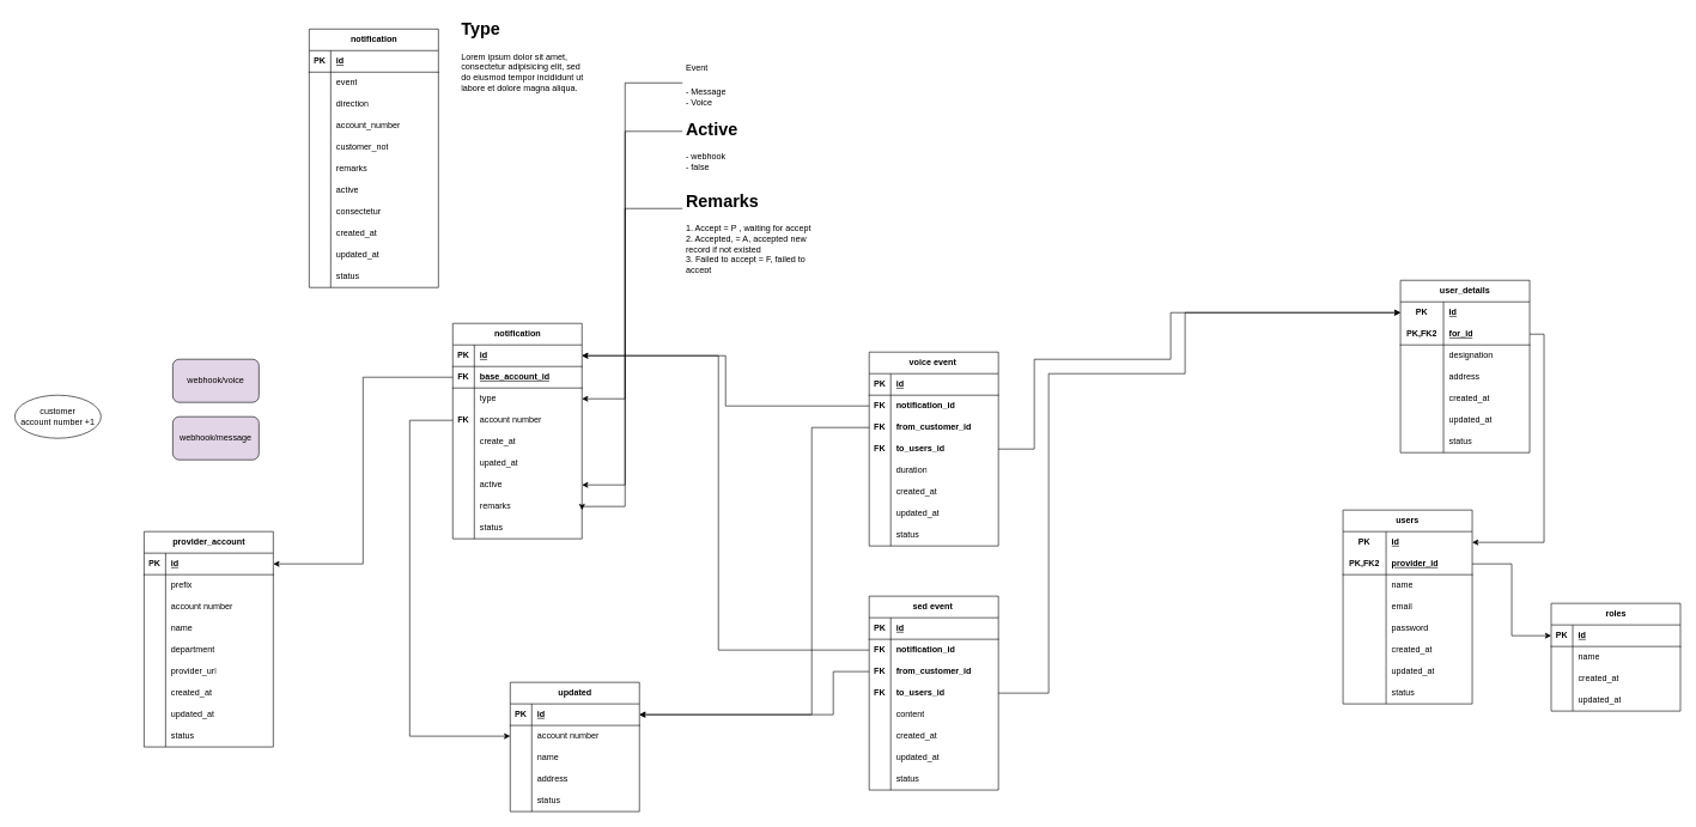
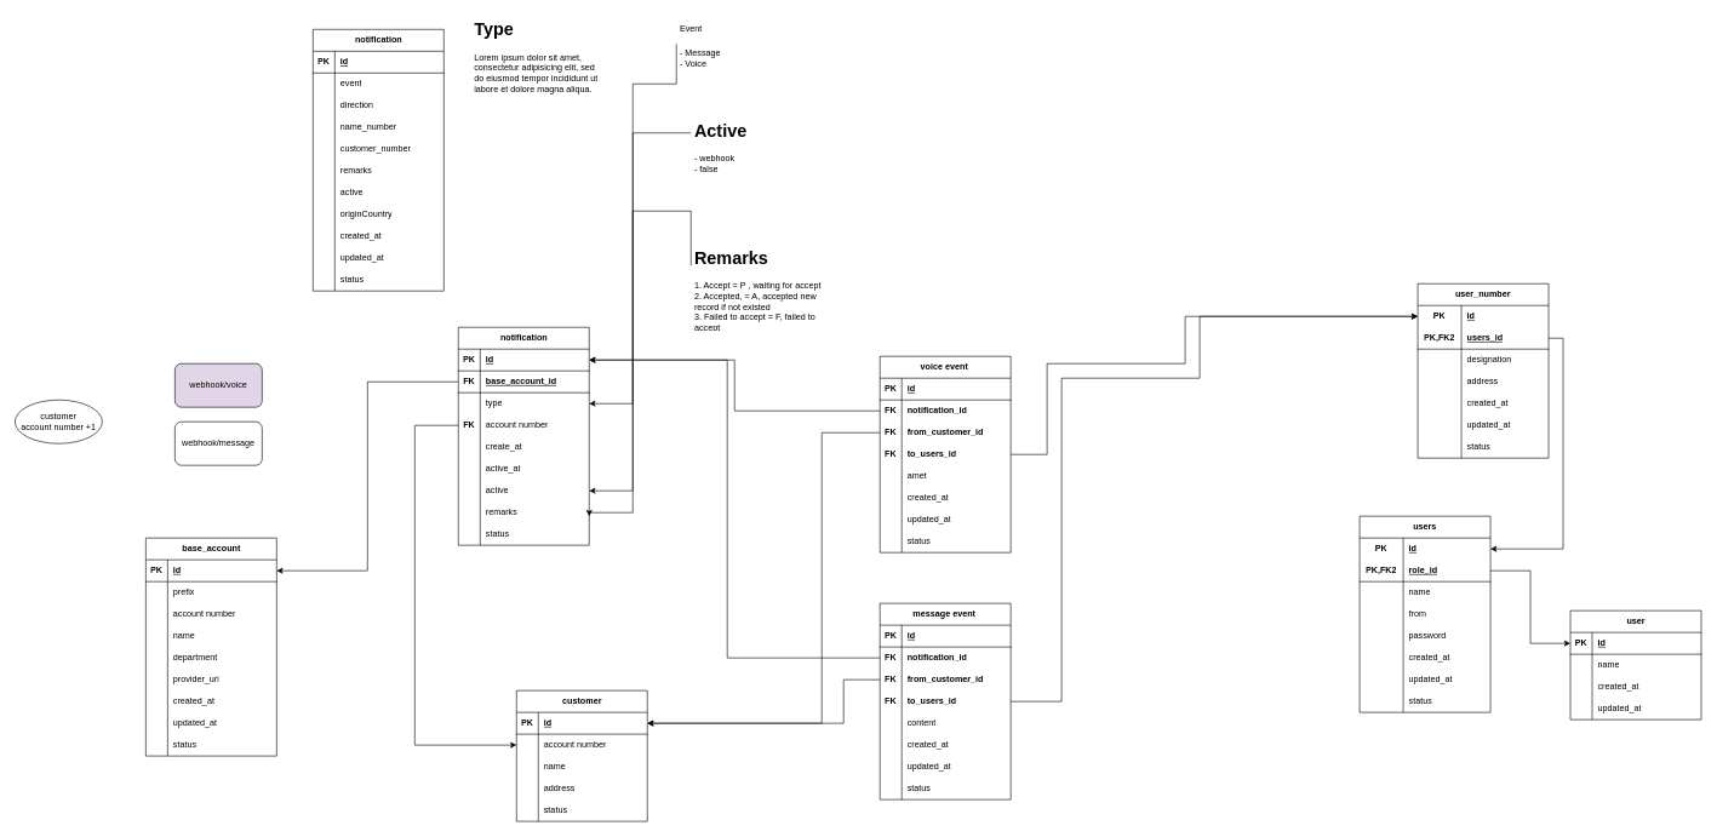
- <mxCell id="237" value="&lt;h1 style=&quot;margin-top: 0px;&quot;&gt;Type&lt;/h1&gt;&lt;p&gt;Lorem ipsum dolor sit amet, consectetur adipisicing elit, sed do eiusmod tempor incididunt ut labore et dolore magna aliqua.&lt;/p&gt;" style="text;html=1;whiteSpace=wrap;overflow=hidden;rounded=0;" vertex="1" parent="1"><mxGeometry x="640" y="20" width="180" height="120" as="geometry" /></mxCell>
+ <mxCell id="237" value="&lt;h1 style=&quot;margin-top: 0px;&quot;&gt;Type&lt;/h1&gt;&lt;p&gt;Lorem ipsum dolor sit amet, consectetur adipisicing elit, sed do eiusmod tempor incididunt ut labore et dolore magna aliqua.&lt;/p&gt;" style="text;html=1;whiteSpace=wrap;overflow=hidden;rounded=0;" vertex="1" parent="1"><mxGeometry x="650" y="20" width="180" height="120" as="geometry" /></mxCell>
- <mxCell id="165" value="&lt;h1&gt;&lt;span style=&quot;font-size: 12px; font-weight: 400;&quot;&gt;Event&lt;/span&gt;&lt;/h1&gt;&lt;p&gt;- Message&lt;br&gt;- Voice&lt;/p&gt;" style="text;html=1;spacing=5;spacingTop=-20;whiteSpace=wrap;overflow=hidden;rounded=0;" parent="1" vertex="1"><mxGeometry x="950" y="70" width="190" height="90" as="geometry" /></mxCell>
+ <mxCell id="165" value="&lt;h1&gt;&lt;span style=&quot;font-size: 12px; font-weight: 400;&quot;&gt;Event&lt;/span&gt;&lt;/h1&gt;&lt;p&gt;- Message&lt;br&gt;- Voice&lt;/p&gt;" style="text;html=1;spacing=5;spacingTop=-20;whiteSpace=wrap;overflow=hidden;rounded=0;" parent="1" vertex="1"><mxGeometry x="930" y="15" width="190" height="90" as="geometry" /></mxCell>
- <mxCell id="215" value="account_number" style="shape=partialRectangle;connectable=0;fillColor=none;top=0;left=0;bottom=0;right=0;align=left;spacingLeft=6;overflow=hidden;whiteSpace=wrap;html=1;" parent="213" vertex="1"><mxGeometry x="30" width="150" height="30" as="geometry"><mxRectangle width="150" height="30" as="alternateBounds" /></mxGeometry></mxCell>
+ <mxCell id="215" value="name_number" style="shape=partialRectangle;connectable=0;fillColor=none;top=0;left=0;bottom=0;right=0;align=left;spacingLeft=6;overflow=hidden;whiteSpace=wrap;html=1;" parent="213" vertex="1"><mxGeometry x="30" width="150" height="30" as="geometry"><mxRectangle width="150" height="30" as="alternateBounds" /></mxGeometry></mxCell>
- <mxCell id="218" value="customer_not" style="shape=partialRectangle;connectable=0;fillColor=none;top=0;left=0;bottom=0;right=0;align=left;spacingLeft=6;overflow=hidden;whiteSpace=wrap;html=1;" parent="216" vertex="1"><mxGeometry x="30" width="150" height="30" as="geometry"><mxRectangle width="150" height="30" as="alternateBounds" /></mxGeometry></mxCell>
+ <mxCell id="218" value="customer_number" style="shape=partialRectangle;connectable=0;fillColor=none;top=0;left=0;bottom=0;right=0;align=left;spacingLeft=6;overflow=hidden;whiteSpace=wrap;html=1;" parent="216" vertex="1"><mxGeometry x="30" width="150" height="30" as="geometry"><mxRectangle width="150" height="30" as="alternateBounds" /></mxGeometry></mxCell>
- <mxCell id="227" value="consectetur" style="shape=partialRectangle;connectable=0;fillColor=none;top=0;left=0;bottom=0;right=0;align=left;spacingLeft=6;overflow=hidden;whiteSpace=wrap;html=1;" vertex="1" parent="225"><mxGeometry x="30" width="150" height="30" as="geometry"><mxRectangle width="150" height="30" as="alternateBounds" /></mxGeometry></mxCell>
+ <mxCell id="227" value="originCountry" style="shape=partialRectangle;connectable=0;fillColor=none;top=0;left=0;bottom=0;right=0;align=left;spacingLeft=6;overflow=hidden;whiteSpace=wrap;html=1;" vertex="1" parent="225"><mxGeometry x="30" width="150" height="30" as="geometry"><mxRectangle width="150" height="30" as="alternateBounds" /></mxGeometry></mxCell>
- <mxCell id="170" value="&lt;h1&gt;Remarks&lt;/h1&gt;&lt;p&gt;1. Accept = P , waiting for accept&lt;br&gt;2. Accepted, = A, accepted new record if not existed&lt;br&gt;3. Failed to accept = F, failed to accept&lt;/p&gt;" style="text;html=1;spacing=5;spacingTop=-20;whiteSpace=wrap;overflow=hidden;rounded=0;" parent="1" vertex="1"><mxGeometry x="950" y="260" width="190" height="120" as="geometry" /></mxCell>
+ <mxCell id="170" value="&lt;h1&gt;Remarks&lt;/h1&gt;&lt;p&gt;1. Accept = P , waiting for accept&lt;br&gt;2. Accepted, = A, accepted new record if not existed&lt;br&gt;3. Failed to accept = F, failed to accept&lt;/p&gt;" style="text;html=1;spacing=5;spacingTop=-20;whiteSpace=wrap;overflow=hidden;rounded=0;" parent="1" vertex="1"><mxGeometry x="950" y="335" width="190" height="120" as="geometry" /></mxCell>
- <mxCell id="74" value="user_details" style="shape=table;startSize=30;container=1;collapsible=1;childLayout=tableLayout;fixedRows=1;rowLines=0;fontStyle=1;align=center;resizeLast=1;html=1;whiteSpace=wrap;" parent="1" vertex="1"><mxGeometry x="1950" y="390" width="180" height="240" as="geometry" /></mxCell>
+ <mxCell id="74" value="user_number" style="shape=table;startSize=30;container=1;collapsible=1;childLayout=tableLayout;fixedRows=1;rowLines=0;fontStyle=1;align=center;resizeLast=1;html=1;whiteSpace=wrap;" parent="1" vertex="1"><mxGeometry x="1950" y="390" width="180" height="240" as="geometry" /></mxCell>
- <mxCell id="80" value="for_id" style="shape=partialRectangle;connectable=0;fillColor=none;top=0;left=0;bottom=0;right=0;align=left;spacingLeft=6;fontStyle=5;overflow=hidden;html=1;whiteSpace=wrap;" parent="78" vertex="1"><mxGeometry x="60" width="120" height="30" as="geometry"><mxRectangle width="120" height="30" as="alternateBounds" /></mxGeometry></mxCell>
+ <mxCell id="80" value="users_id" style="shape=partialRectangle;connectable=0;fillColor=none;top=0;left=0;bottom=0;right=0;align=left;spacingLeft=6;fontStyle=5;overflow=hidden;html=1;whiteSpace=wrap;" parent="78" vertex="1"><mxGeometry x="60" width="120" height="30" as="geometry"><mxRectangle width="120" height="30" as="alternateBounds" /></mxGeometry></mxCell>
- <mxCell id="3" value="webhook/message" style="rounded=1;whiteSpace=wrap;html=1;fillColor=#e1d5e7;" parent="1" vertex="1"><mxGeometry x="240" y="580" width="120" height="60" as="geometry" /></mxCell>
+ <mxCell id="3" value="webhook/message" style="rounded=1;whiteSpace=wrap;html=1;" parent="1" vertex="1"><mxGeometry x="240" y="580" width="120" height="60" as="geometry" /></mxCell>
- <mxCell id="23" value="upated_at" style="shape=partialRectangle;connectable=0;fillColor=none;top=0;left=0;bottom=0;right=0;align=left;spacingLeft=6;overflow=hidden;whiteSpace=wrap;html=1;" parent="21" vertex="1"><mxGeometry x="30" width="150" height="30" as="geometry"><mxRectangle width="150" height="30" as="alternateBounds" /></mxGeometry></mxCell>
+ <mxCell id="23" value="active_at" style="shape=partialRectangle;connectable=0;fillColor=none;top=0;left=0;bottom=0;right=0;align=left;spacingLeft=6;overflow=hidden;whiteSpace=wrap;html=1;" parent="21" vertex="1"><mxGeometry x="30" width="150" height="30" as="geometry"><mxRectangle width="150" height="30" as="alternateBounds" /></mxGeometry></mxCell>
- <mxCell id="124" value="duration" style="shape=partialRectangle;connectable=0;fillColor=none;top=0;left=0;bottom=0;right=0;align=left;spacingLeft=6;overflow=hidden;whiteSpace=wrap;html=1;fontStyle=0" parent="122" vertex="1"><mxGeometry x="30" width="150" height="30" as="geometry"><mxRectangle width="150" height="30" as="alternateBounds" /></mxGeometry></mxCell>
+ <mxCell id="124" value="amet" style="shape=partialRectangle;connectable=0;fillColor=none;top=0;left=0;bottom=0;right=0;align=left;spacingLeft=6;overflow=hidden;whiteSpace=wrap;html=1;fontStyle=0" parent="122" vertex="1"><mxGeometry x="30" width="150" height="30" as="geometry"><mxRectangle width="150" height="30" as="alternateBounds" /></mxGeometry></mxCell>
- <mxCell id="172" value="provider_account" style="shape=table;startSize=30;container=1;collapsible=1;childLayout=tableLayout;fixedRows=1;rowLines=0;fontStyle=1;align=center;resizeLast=1;html=1;" parent="1" vertex="1"><mxGeometry x="200" y="740" width="180" height="300" as="geometry" /></mxCell>
+ <mxCell id="172" value="base_account" style="shape=table;startSize=30;container=1;collapsible=1;childLayout=tableLayout;fixedRows=1;rowLines=0;fontStyle=1;align=center;resizeLast=1;html=1;" parent="1" vertex="1"><mxGeometry x="200" y="740" width="180" height="300" as="geometry" /></mxCell>
- <mxCell id="55" value="provider_id" style="shape=partialRectangle;connectable=0;fillColor=none;top=0;left=0;bottom=0;right=0;align=left;spacingLeft=6;fontStyle=5;overflow=hidden;html=1;whiteSpace=wrap;" parent="53" vertex="1"><mxGeometry x="60" width="120" height="30" as="geometry"><mxRectangle width="120" height="30" as="alternateBounds" /></mxGeometry></mxCell>
+ <mxCell id="55" value="role_id" style="shape=partialRectangle;connectable=0;fillColor=none;top=0;left=0;bottom=0;right=0;align=left;spacingLeft=6;fontStyle=5;overflow=hidden;html=1;whiteSpace=wrap;" parent="53" vertex="1"><mxGeometry x="60" width="120" height="30" as="geometry"><mxRectangle width="120" height="30" as="alternateBounds" /></mxGeometry></mxCell>
- <mxCell id="134" value="sed event&amp;nbsp;" style="shape=table;startSize=30;container=1;collapsible=1;childLayout=tableLayout;fixedRows=1;rowLines=0;fontStyle=1;align=center;resizeLast=1;html=1;" parent="1" vertex="1"><mxGeometry x="1210" y="830" width="180" height="270" as="geometry" /></mxCell>
+ <mxCell id="134" value="message event&amp;nbsp;" style="shape=table;startSize=30;container=1;collapsible=1;childLayout=tableLayout;fixedRows=1;rowLines=0;fontStyle=1;align=center;resizeLast=1;html=1;" parent="1" vertex="1"><mxGeometry x="1210" y="830" width="180" height="270" as="geometry" /></mxCell>
- <mxCell id="61" value="email" style="shape=partialRectangle;connectable=0;fillColor=none;top=0;left=0;bottom=0;right=0;align=left;spacingLeft=6;overflow=hidden;html=1;whiteSpace=wrap;" parent="59" vertex="1"><mxGeometry x="60" width="120" height="30" as="geometry"><mxRectangle width="120" height="30" as="alternateBounds" /></mxGeometry></mxCell>
+ <mxCell id="61" value="from" style="shape=partialRectangle;connectable=0;fillColor=none;top=0;left=0;bottom=0;right=0;align=left;spacingLeft=6;overflow=hidden;html=1;whiteSpace=wrap;" parent="59" vertex="1"><mxGeometry x="60" width="120" height="30" as="geometry"><mxRectangle width="120" height="30" as="alternateBounds" /></mxGeometry></mxCell>
- <mxCell id="96" value="roles" style="shape=table;startSize=30;container=1;collapsible=1;childLayout=tableLayout;fixedRows=1;rowLines=0;fontStyle=1;align=center;resizeLast=1;html=1;" parent="1" vertex="1"><mxGeometry x="2160" y="840" width="180" height="150" as="geometry" /></mxCell>
+ <mxCell id="96" value="user" style="shape=table;startSize=30;container=1;collapsible=1;childLayout=tableLayout;fixedRows=1;rowLines=0;fontStyle=1;align=center;resizeLast=1;html=1;" parent="1" vertex="1"><mxGeometry x="2160" y="840" width="180" height="150" as="geometry" /></mxCell>
- <mxCell id="33" value="updated" style="shape=table;startSize=30;container=1;collapsible=1;childLayout=tableLayout;fixedRows=1;rowLines=0;fontStyle=1;align=center;resizeLast=1;html=1;" parent="1" vertex="1"><mxGeometry x="710" y="950" width="180" height="180" as="geometry" /></mxCell>
+ <mxCell id="33" value="customer" style="shape=table;startSize=30;container=1;collapsible=1;childLayout=tableLayout;fixedRows=1;rowLines=0;fontStyle=1;align=center;resizeLast=1;html=1;" parent="1" vertex="1"><mxGeometry x="710" y="950" width="180" height="180" as="geometry" /></mxCell>
